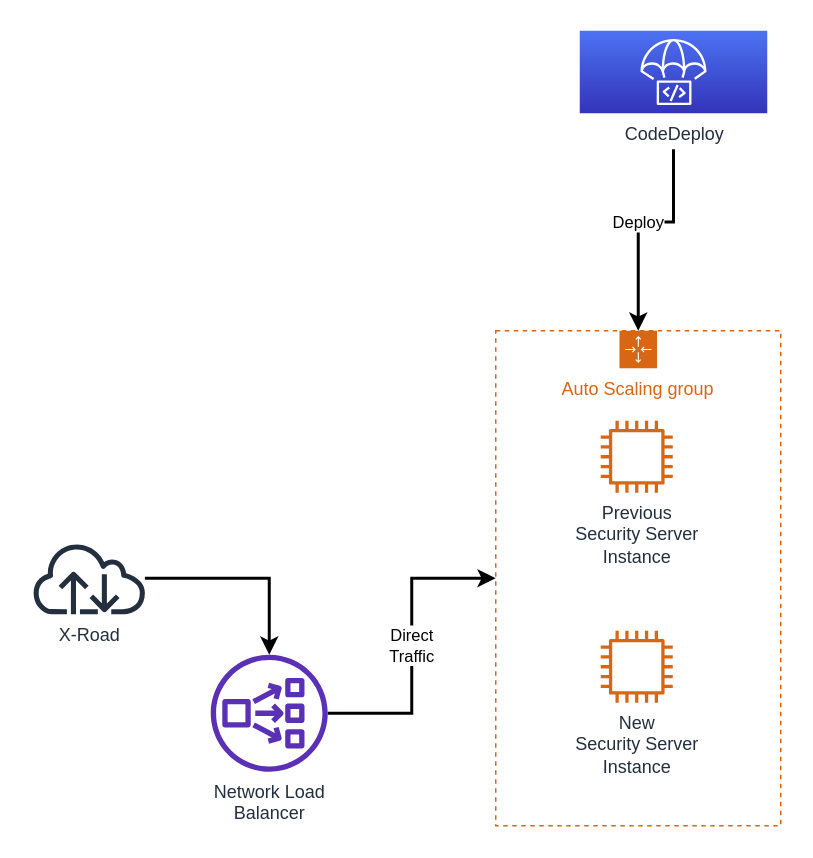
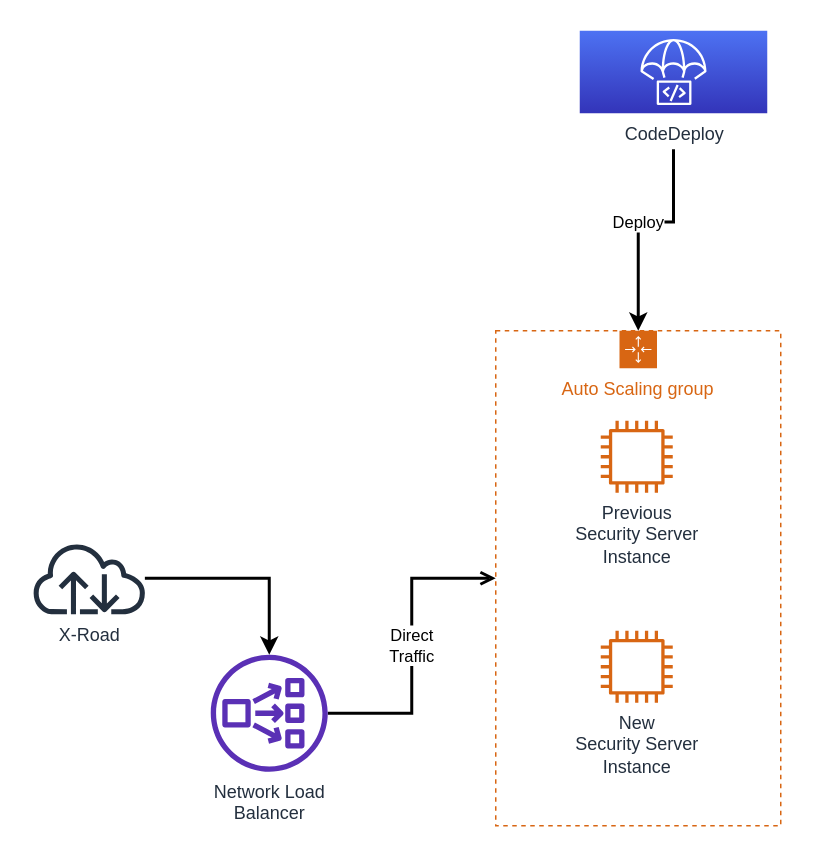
- <mxCell id="7" value="Direct&lt;br&gt;Traffic" style="edgeStyle=orthogonalEdgeStyle;rounded=0;orthogonalLoop=1;jettySize=auto;html=1;strokeWidth=2;" edge="1" parent="1" source="8" target="2"><mxGeometry relative="1" as="geometry" /></mxCell>
+ <mxCell id="7" value="Direct&lt;br&gt;Traffic" style="edgeStyle=orthogonalEdgeStyle;rounded=0;orthogonalLoop=1;jettySize=auto;html=1;strokeWidth=2;endArrow=open;" edge="1" parent="1" source="8" target="2"><mxGeometry relative="1" as="geometry" /></mxCell>
